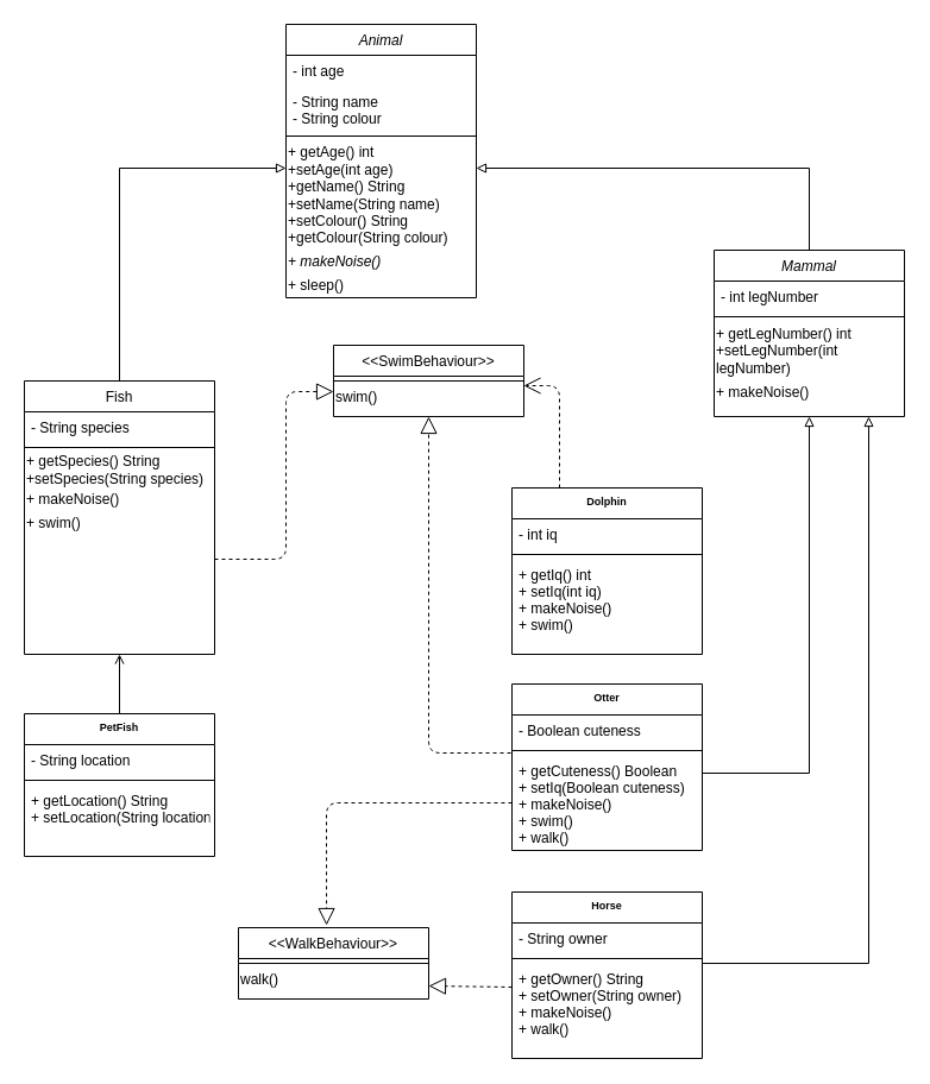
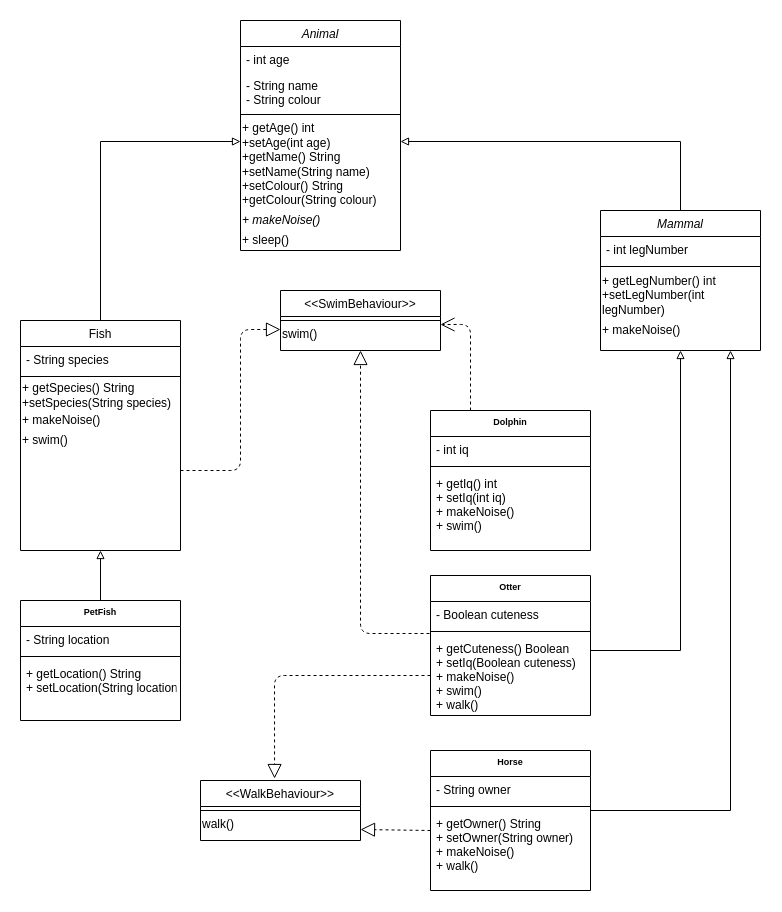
- <mxCell id="23" style="edgeStyle=orthogonalEdgeStyle;rounded=0;orthogonalLoop=1;jettySize=auto;html=1;exitX=0.5;exitY=0;exitDx=0;exitDy=0;entryX=0.5;entryY=1;entryDx=0;entryDy=0;fontSize=9;endArrow=open;endFill=0;" edge="1" parent="1" source="24" target="16"><mxGeometry relative="1" as="geometry" /></mxCell>
+ <mxCell id="23" style="edgeStyle=orthogonalEdgeStyle;rounded=0;orthogonalLoop=1;jettySize=auto;html=1;exitX=0.5;exitY=0;exitDx=0;exitDy=0;entryX=0.5;entryY=1;entryDx=0;entryDy=0;fontSize=9;endArrow=block;endFill=0;" edge="1" parent="1" source="24" target="16"><mxGeometry relative="1" as="geometry" /></mxCell>
